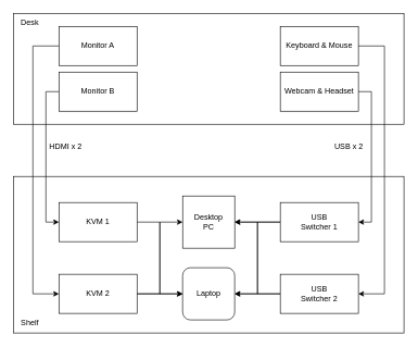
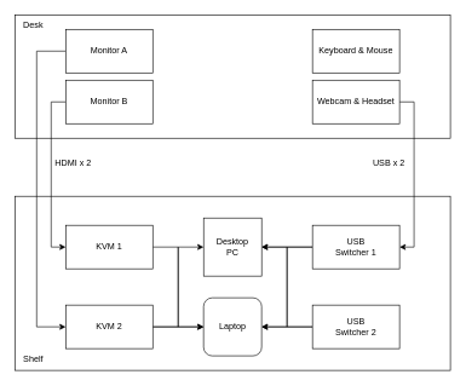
- <mxCell id="10" style="edgeStyle=orthogonalEdgeStyle;rounded=0;orthogonalLoop=1;jettySize=auto;html=1;exitX=1;exitY=0.5;exitDx=0;exitDy=0;" edge="1" parent="1" source="11" target="24"><mxGeometry relative="1" as="geometry"><Array as="points"><mxPoint x="590" y="70" /><mxPoint x="590" y="450" /></Array></mxGeometry></mxCell>
